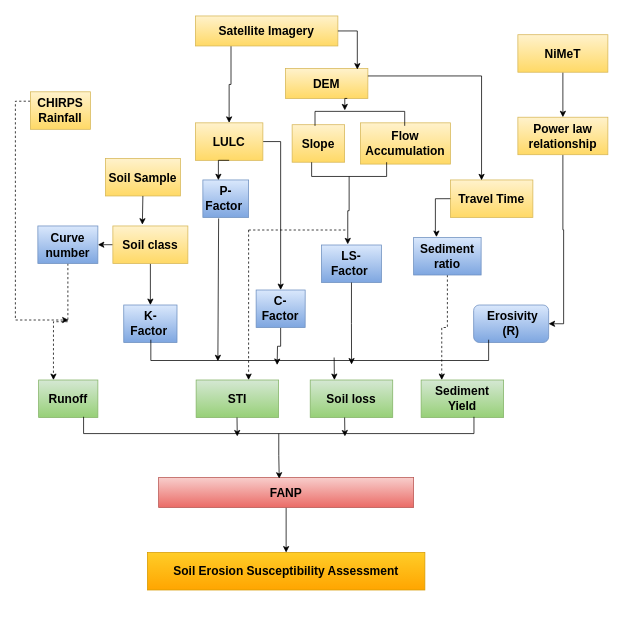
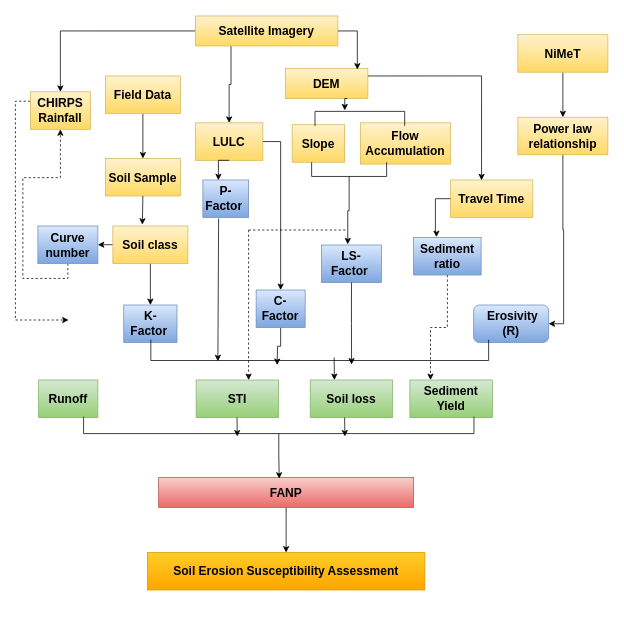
+ <mxCell id="3" style="edgeStyle=orthogonalEdgeStyle;rounded=0;orthogonalLoop=1;jettySize=auto;html=1;exitX=0;exitY=0.5;exitDx=0;exitDy=0;entryX=0.5;entryY=0;entryDx=0;entryDy=0;" parent="1" source="5" target="30" edge="1"><mxGeometry relative="1" as="geometry" /></mxCell>
+ <mxCell id="28" value="&lt;b&gt;&lt;font style=&quot;font-size: 16px;&quot;&gt;Field Data&lt;/font&gt;&lt;/b&gt;" style="rounded=0;whiteSpace=wrap;html=1;fillColor=#fff2cc;gradientColor=#ffd966;strokeColor=#d6b656;" parent="1" vertex="1"><mxGeometry x="140" y="100.62" width="100" height="50" as="geometry" /></mxCell>
+ <mxCell id="27" style="edgeStyle=orthogonalEdgeStyle;rounded=0;orthogonalLoop=1;jettySize=auto;html=1;exitX=0.5;exitY=1;exitDx=0;exitDy=0;entryX=0.5;entryY=0;entryDx=0;entryDy=0;" parent="1" source="28" target="31" edge="1"><mxGeometry relative="1" as="geometry" /></mxCell>
- <mxCell id="35" style="edgeStyle=orthogonalEdgeStyle;rounded=0;orthogonalLoop=1;jettySize=auto;html=1;exitX=0.5;exitY=1;exitDx=0;exitDy=0;entryX=0.25;entryY=0;entryDx=0;entryDy=0;dashed=1;" parent="1" source="36" target="13" edge="1"><mxGeometry relative="1" as="geometry" /></mxCell>
+ <mxCell id="35" style="edgeStyle=orthogonalEdgeStyle;rounded=0;orthogonalLoop=1;jettySize=auto;html=1;exitX=0.5;exitY=1;exitDx=0;exitDy=0;dashed=1;" parent="1" source="36" target="30" edge="1"><mxGeometry relative="1" as="geometry" /></mxCell>
- <mxCell id="15" value="&lt;span style=&quot;font-size: 16px;&quot;&gt;&lt;b&gt;Sediment Yield&lt;/b&gt;&lt;/span&gt;" style="rounded=0;whiteSpace=wrap;html=1;fillColor=#d5e8d4;gradientColor=#97d077;strokeColor=#82b366;" parent="1" vertex="1"><mxGeometry x="561" y="506" width="110" height="50" as="geometry" /></mxCell>
+ <mxCell id="15" value="&lt;span style=&quot;font-size: 16px;&quot;&gt;&lt;b&gt;Sediment Yield&lt;/b&gt;&lt;/span&gt;" style="rounded=0;whiteSpace=wrap;html=1;fillColor=#d5e8d4;gradientColor=#97d077;strokeColor=#82b366;" parent="1" vertex="1"><mxGeometry x="546" y="506" width="110" height="50" as="geometry" /></mxCell>
